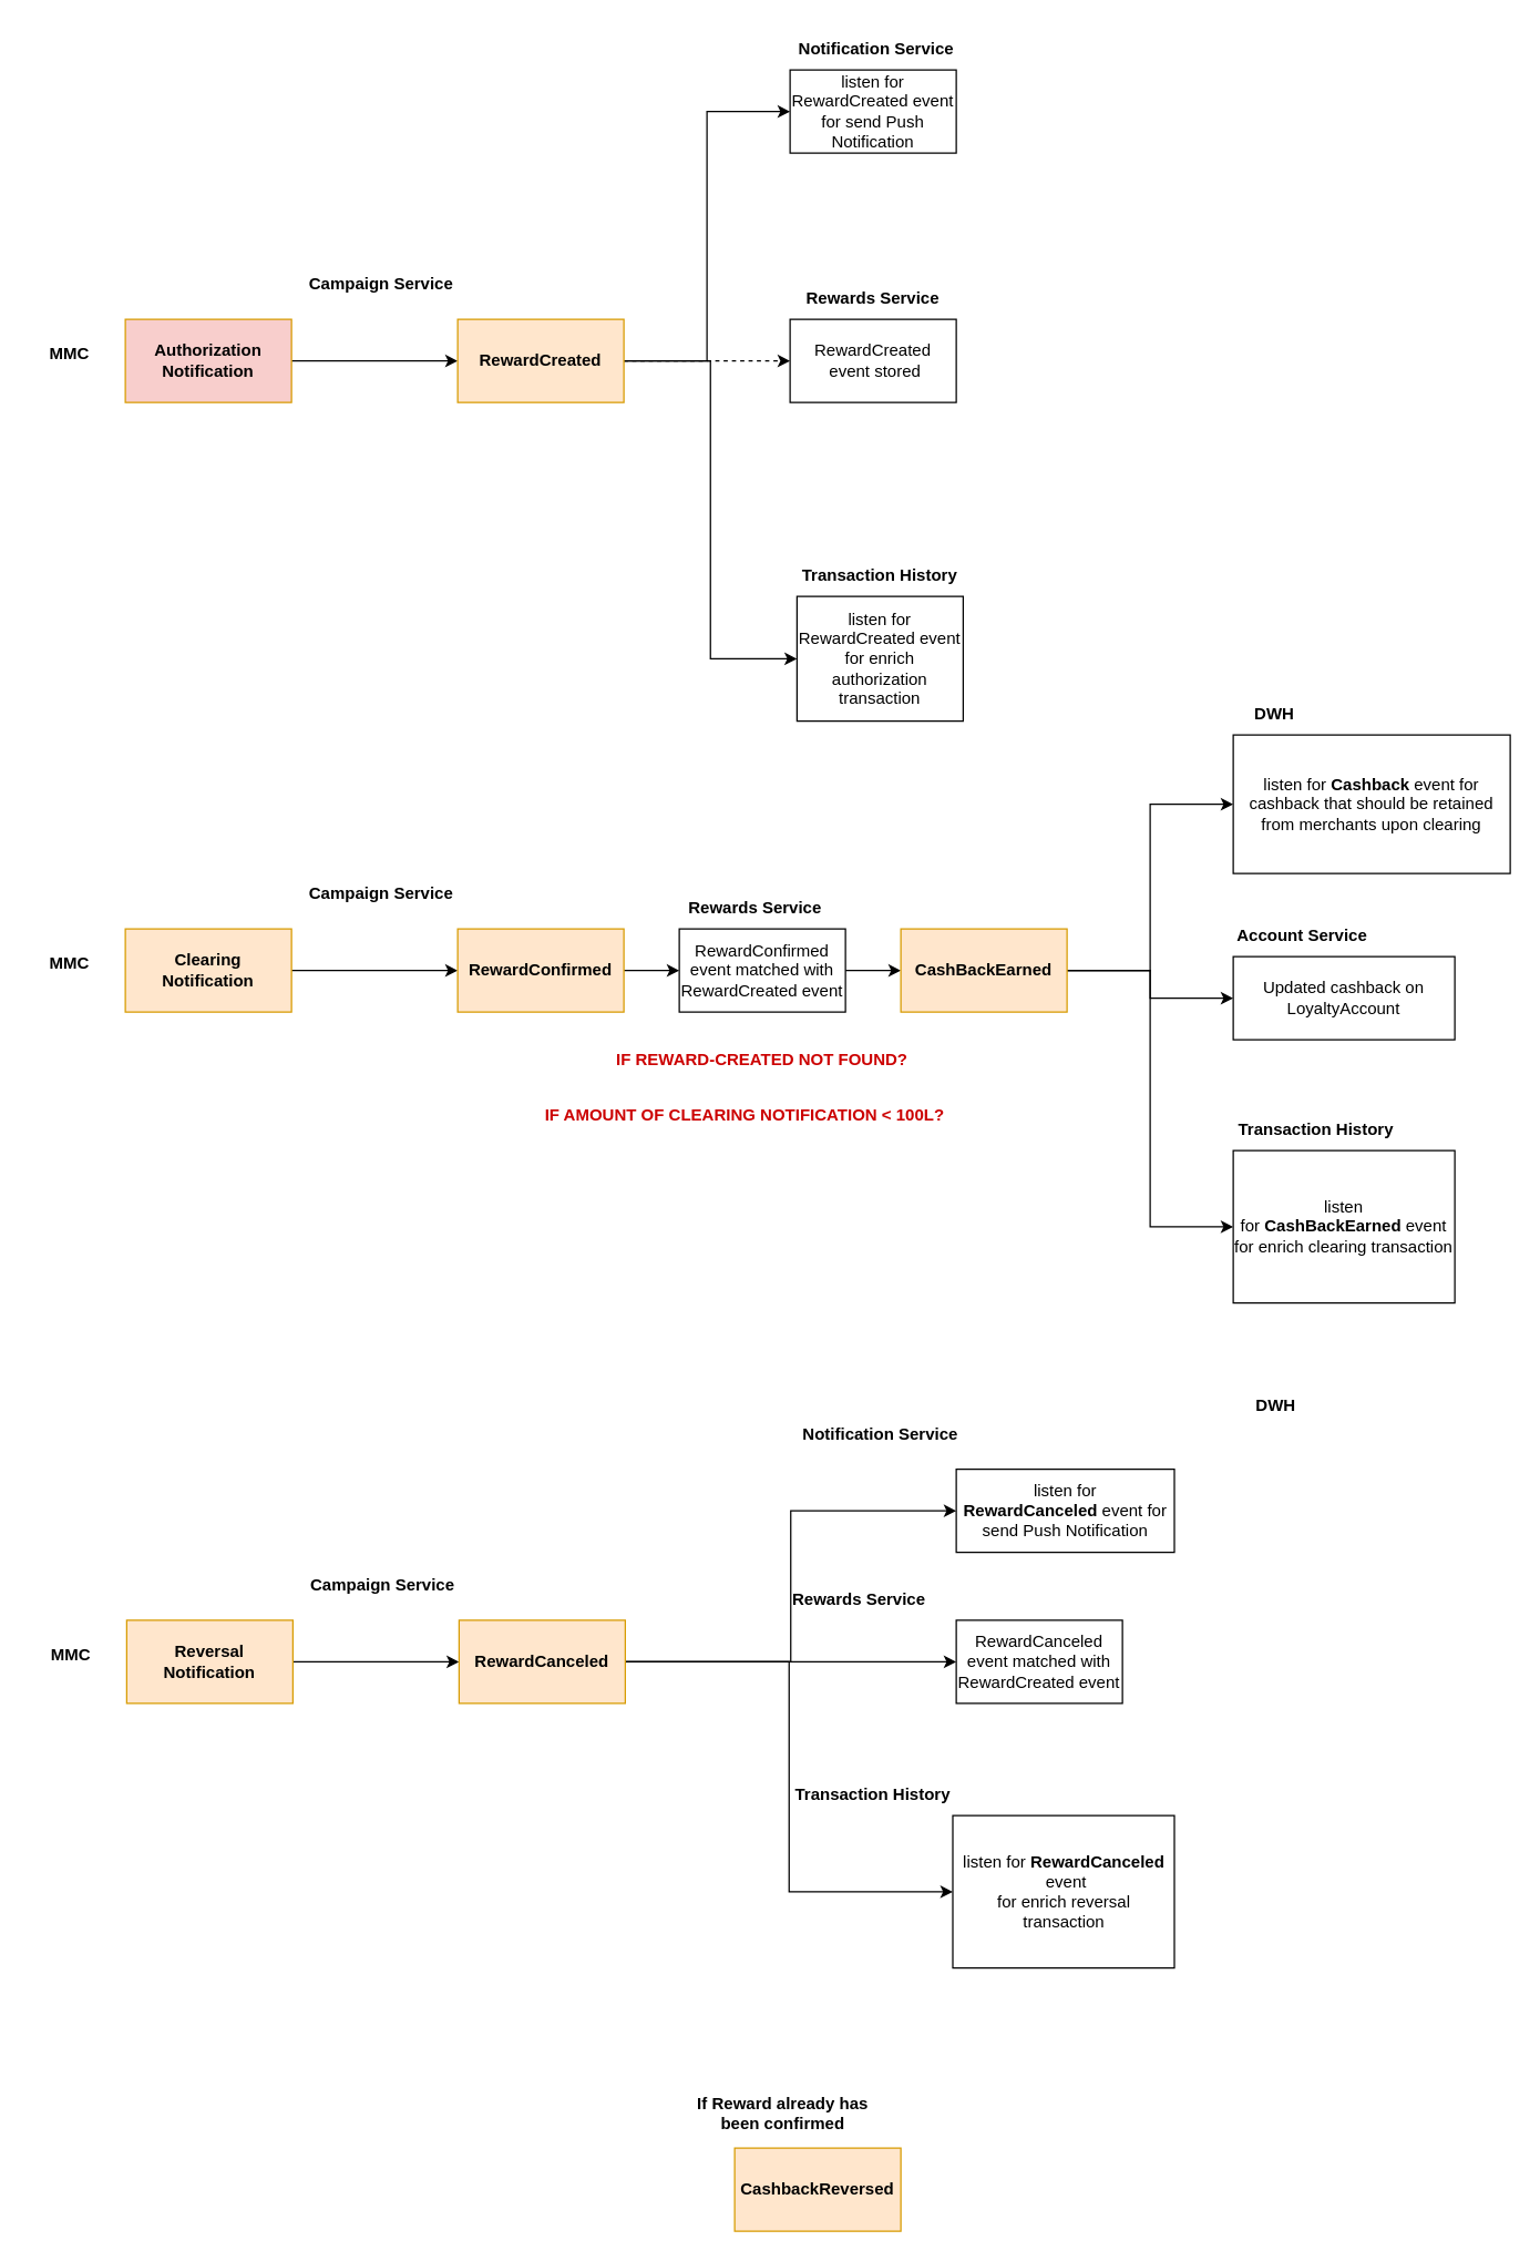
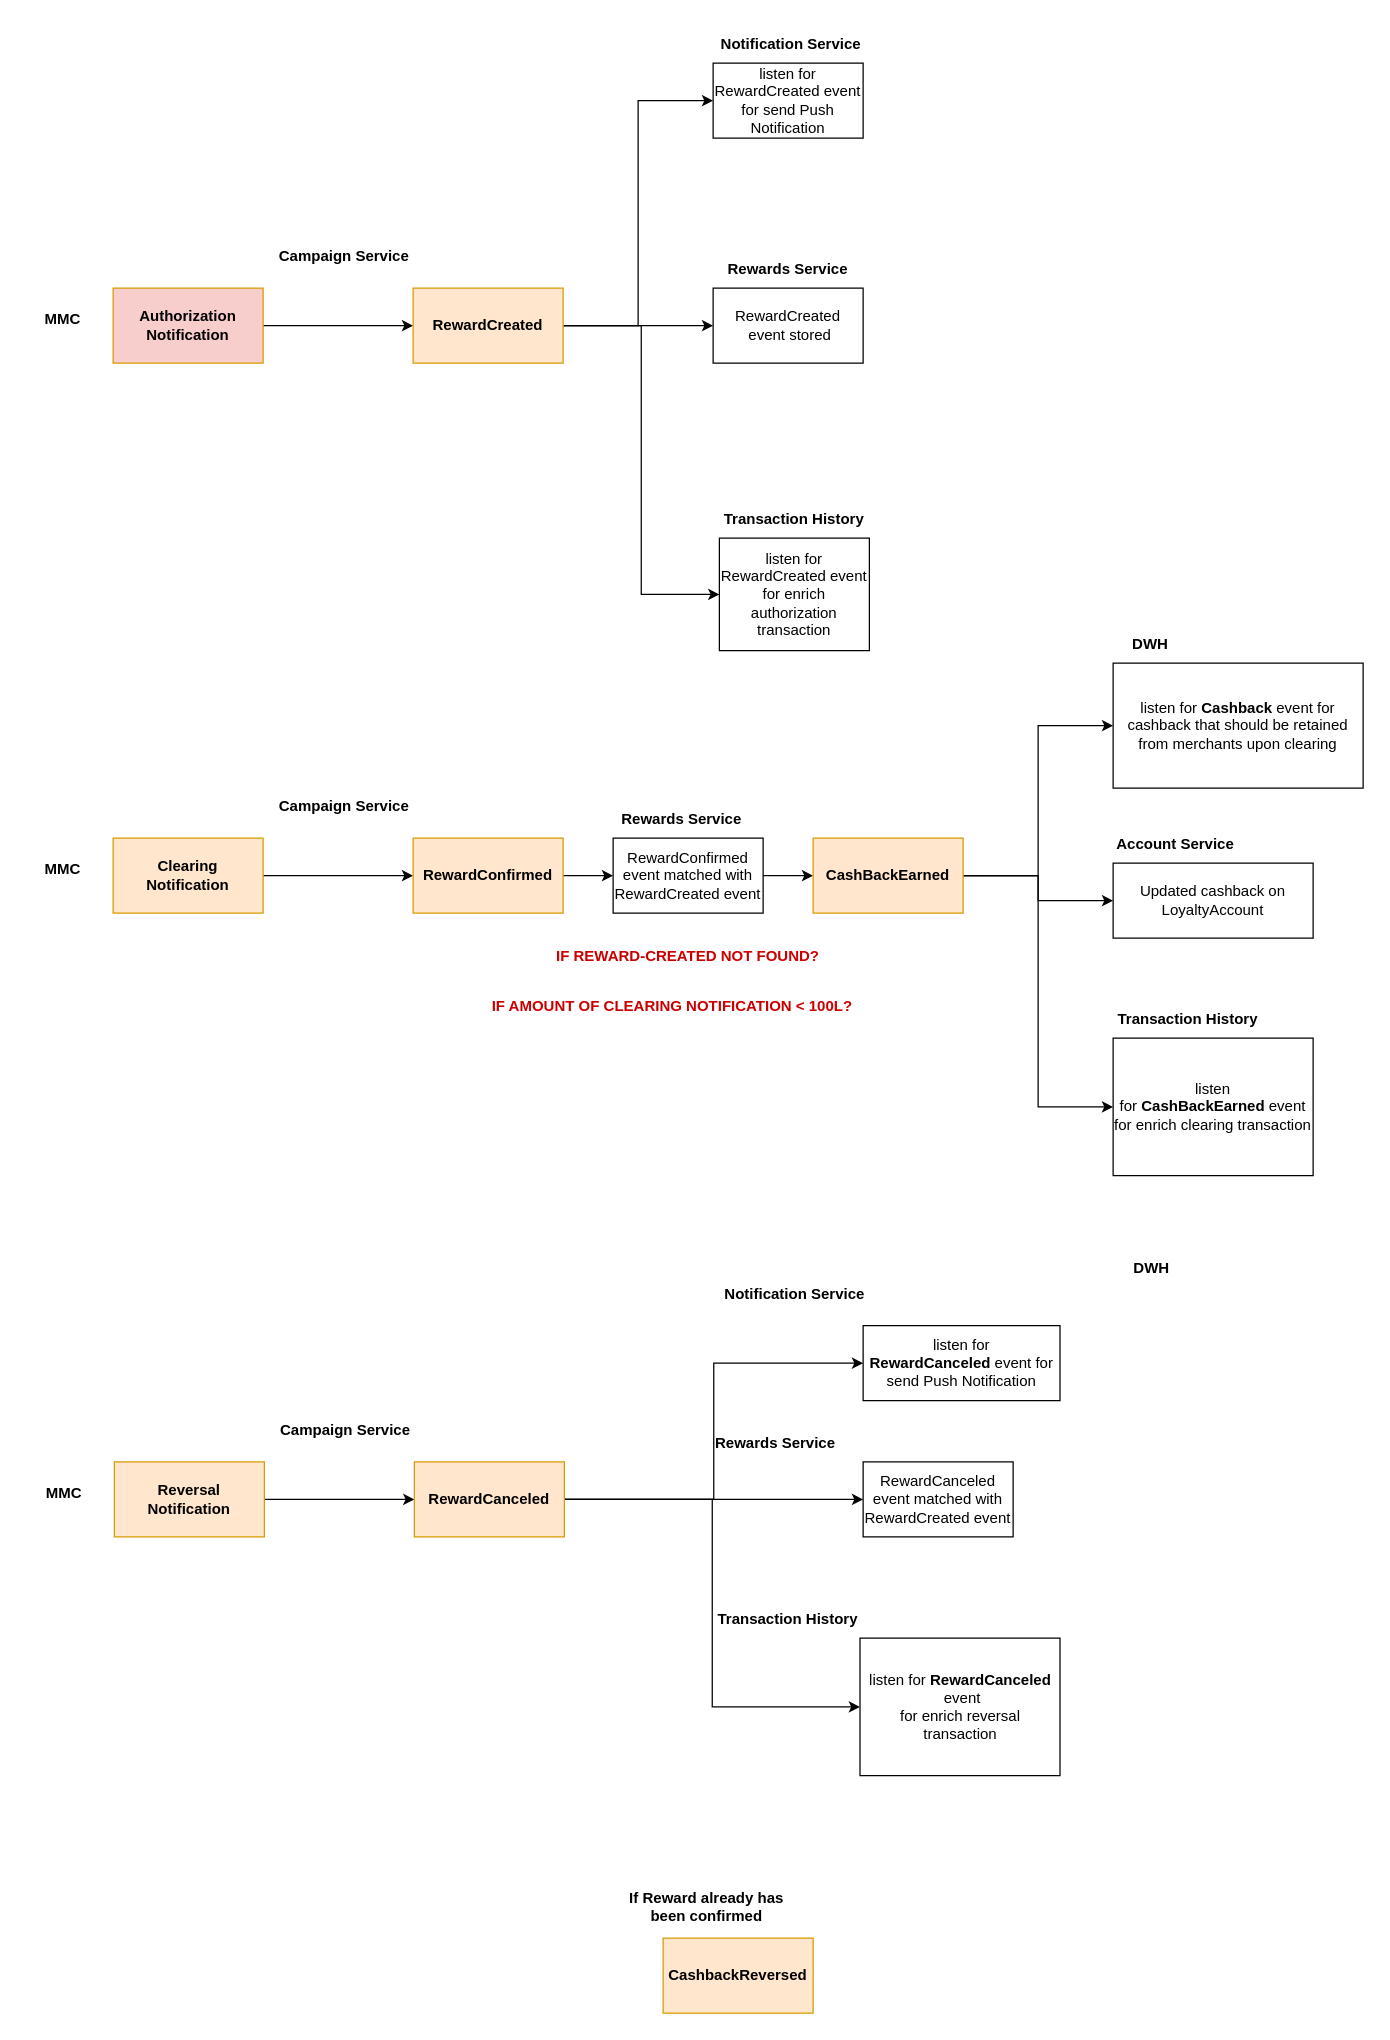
- <mxCell id="4" style="edgeStyle=orthogonalEdgeStyle;rounded=0;orthogonalLoop=1;jettySize=auto;html=1;entryX=0;entryY=0.5;entryDx=0;entryDy=0;dashed=1;" edge="1" parent="1" source="7" target="9"><mxGeometry relative="1" as="geometry" /></mxCell>
+ <mxCell id="4" style="edgeStyle=orthogonalEdgeStyle;rounded=0;orthogonalLoop=1;jettySize=auto;html=1;entryX=0;entryY=0.5;entryDx=0;entryDy=0;" edge="1" parent="1" source="7" target="9"><mxGeometry relative="1" as="geometry" /></mxCell>
